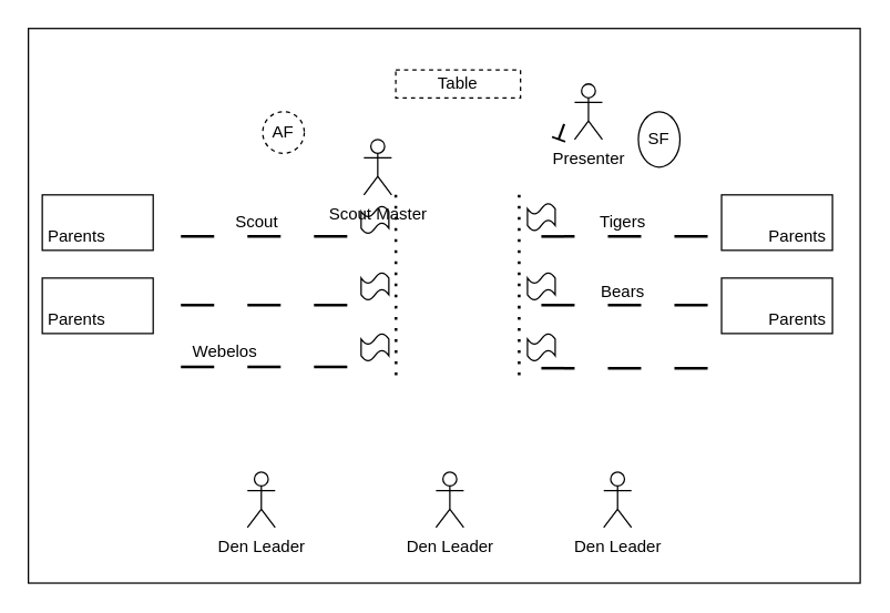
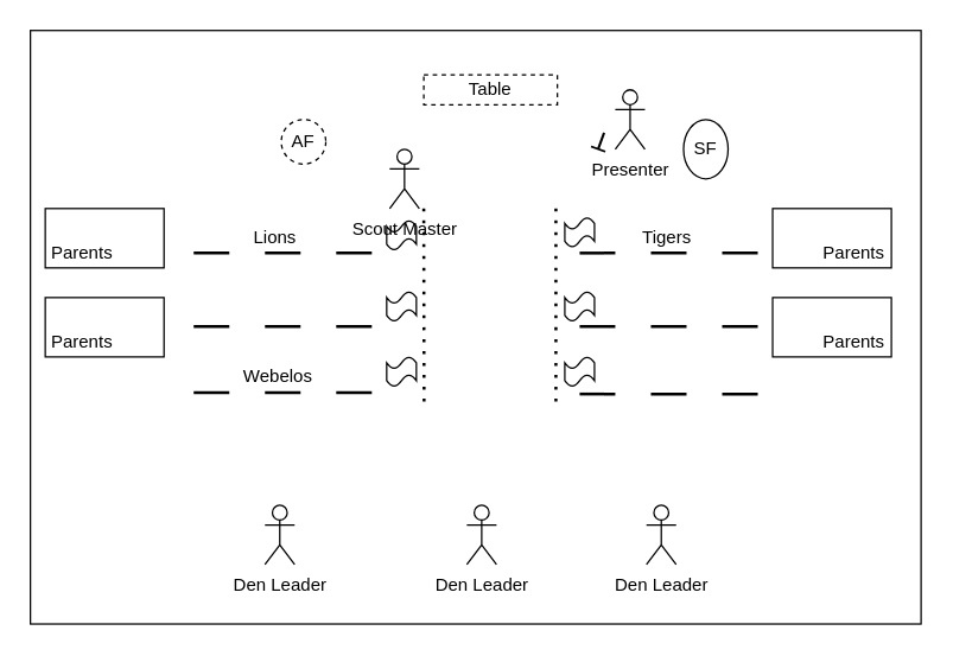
- <mxCell id="23" value="Scout" style="text;html=1;align=center;verticalAlign=middle;whiteSpace=wrap;rounded=0;" vertex="1" parent="1"><mxGeometry x="160" y="150" width="50" height="20" as="geometry" /></mxCell>
+ <mxCell id="23" value="Lions" style="text;html=1;align=center;verticalAlign=middle;whiteSpace=wrap;rounded=0;" vertex="1" parent="1"><mxGeometry x="160" y="150" width="50" height="20" as="geometry" /></mxCell>
- <mxCell id="24" value="Bears" style="text;html=1;align=center;verticalAlign=middle;whiteSpace=wrap;rounded=0;" vertex="1" parent="1"><mxGeometry x="424" y="200" width="50" height="20" as="geometry" /></mxCell>
- <mxCell id="26" value="Webelos" style="text;html=1;align=center;verticalAlign=middle;whiteSpace=wrap;rounded=0;" vertex="1" parent="1"><mxGeometry x="137" y="243" width="50" height="20" as="geometry" /></mxCell>
+ <mxCell id="26" value="Webelos" style="text;html=1;align=center;verticalAlign=middle;whiteSpace=wrap;rounded=0;" vertex="1" parent="1"><mxGeometry x="162" y="243" width="50" height="20" as="geometry" /></mxCell>
